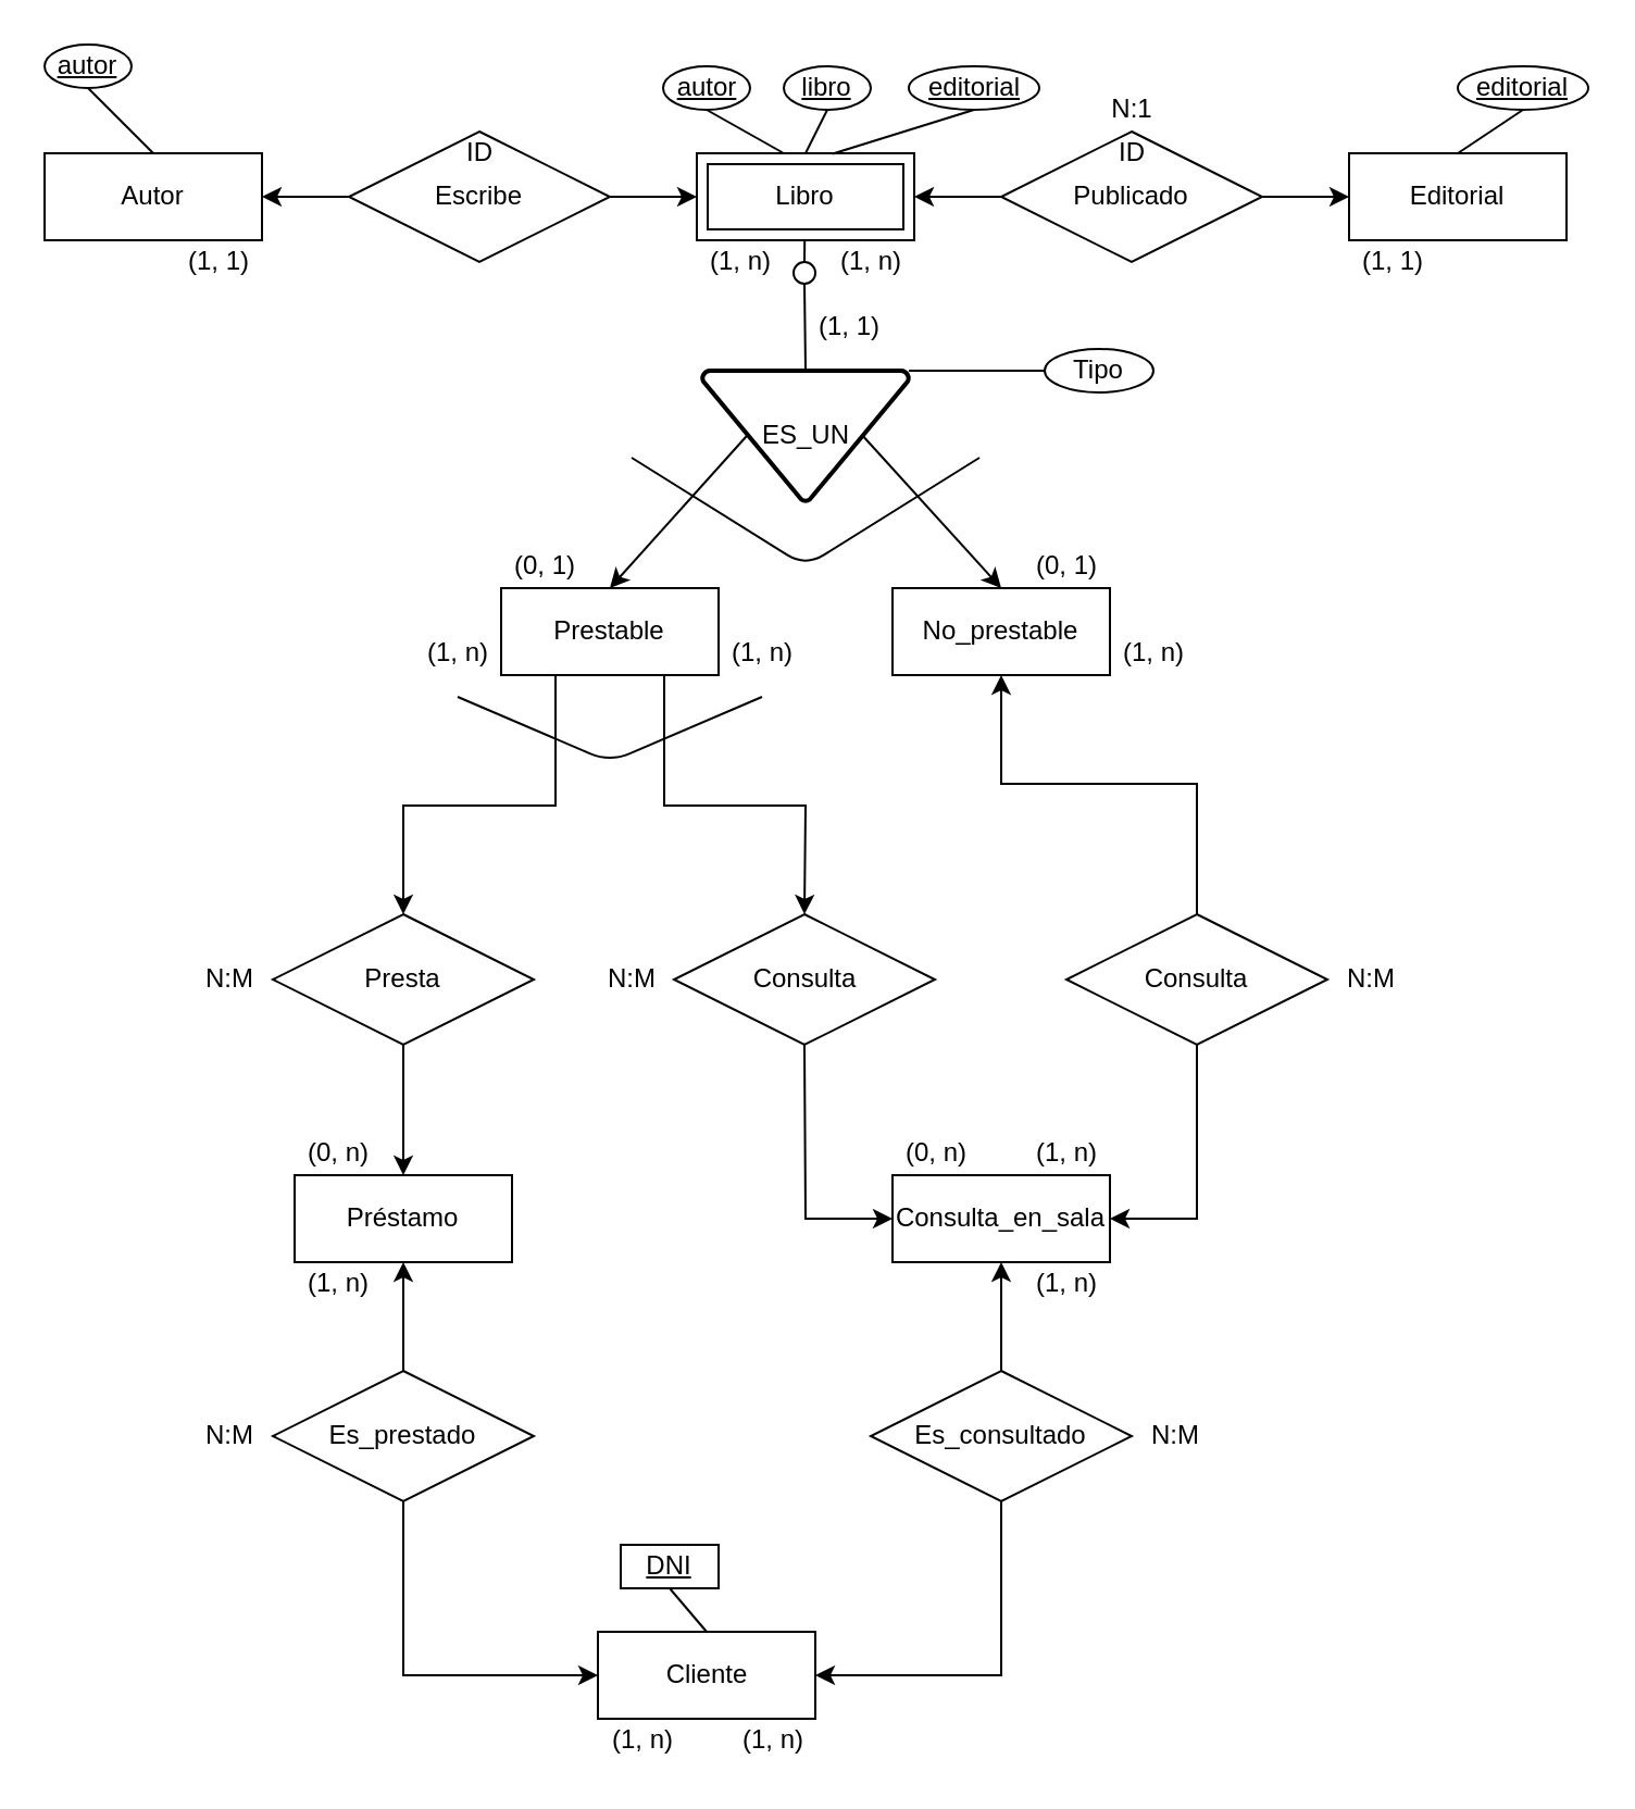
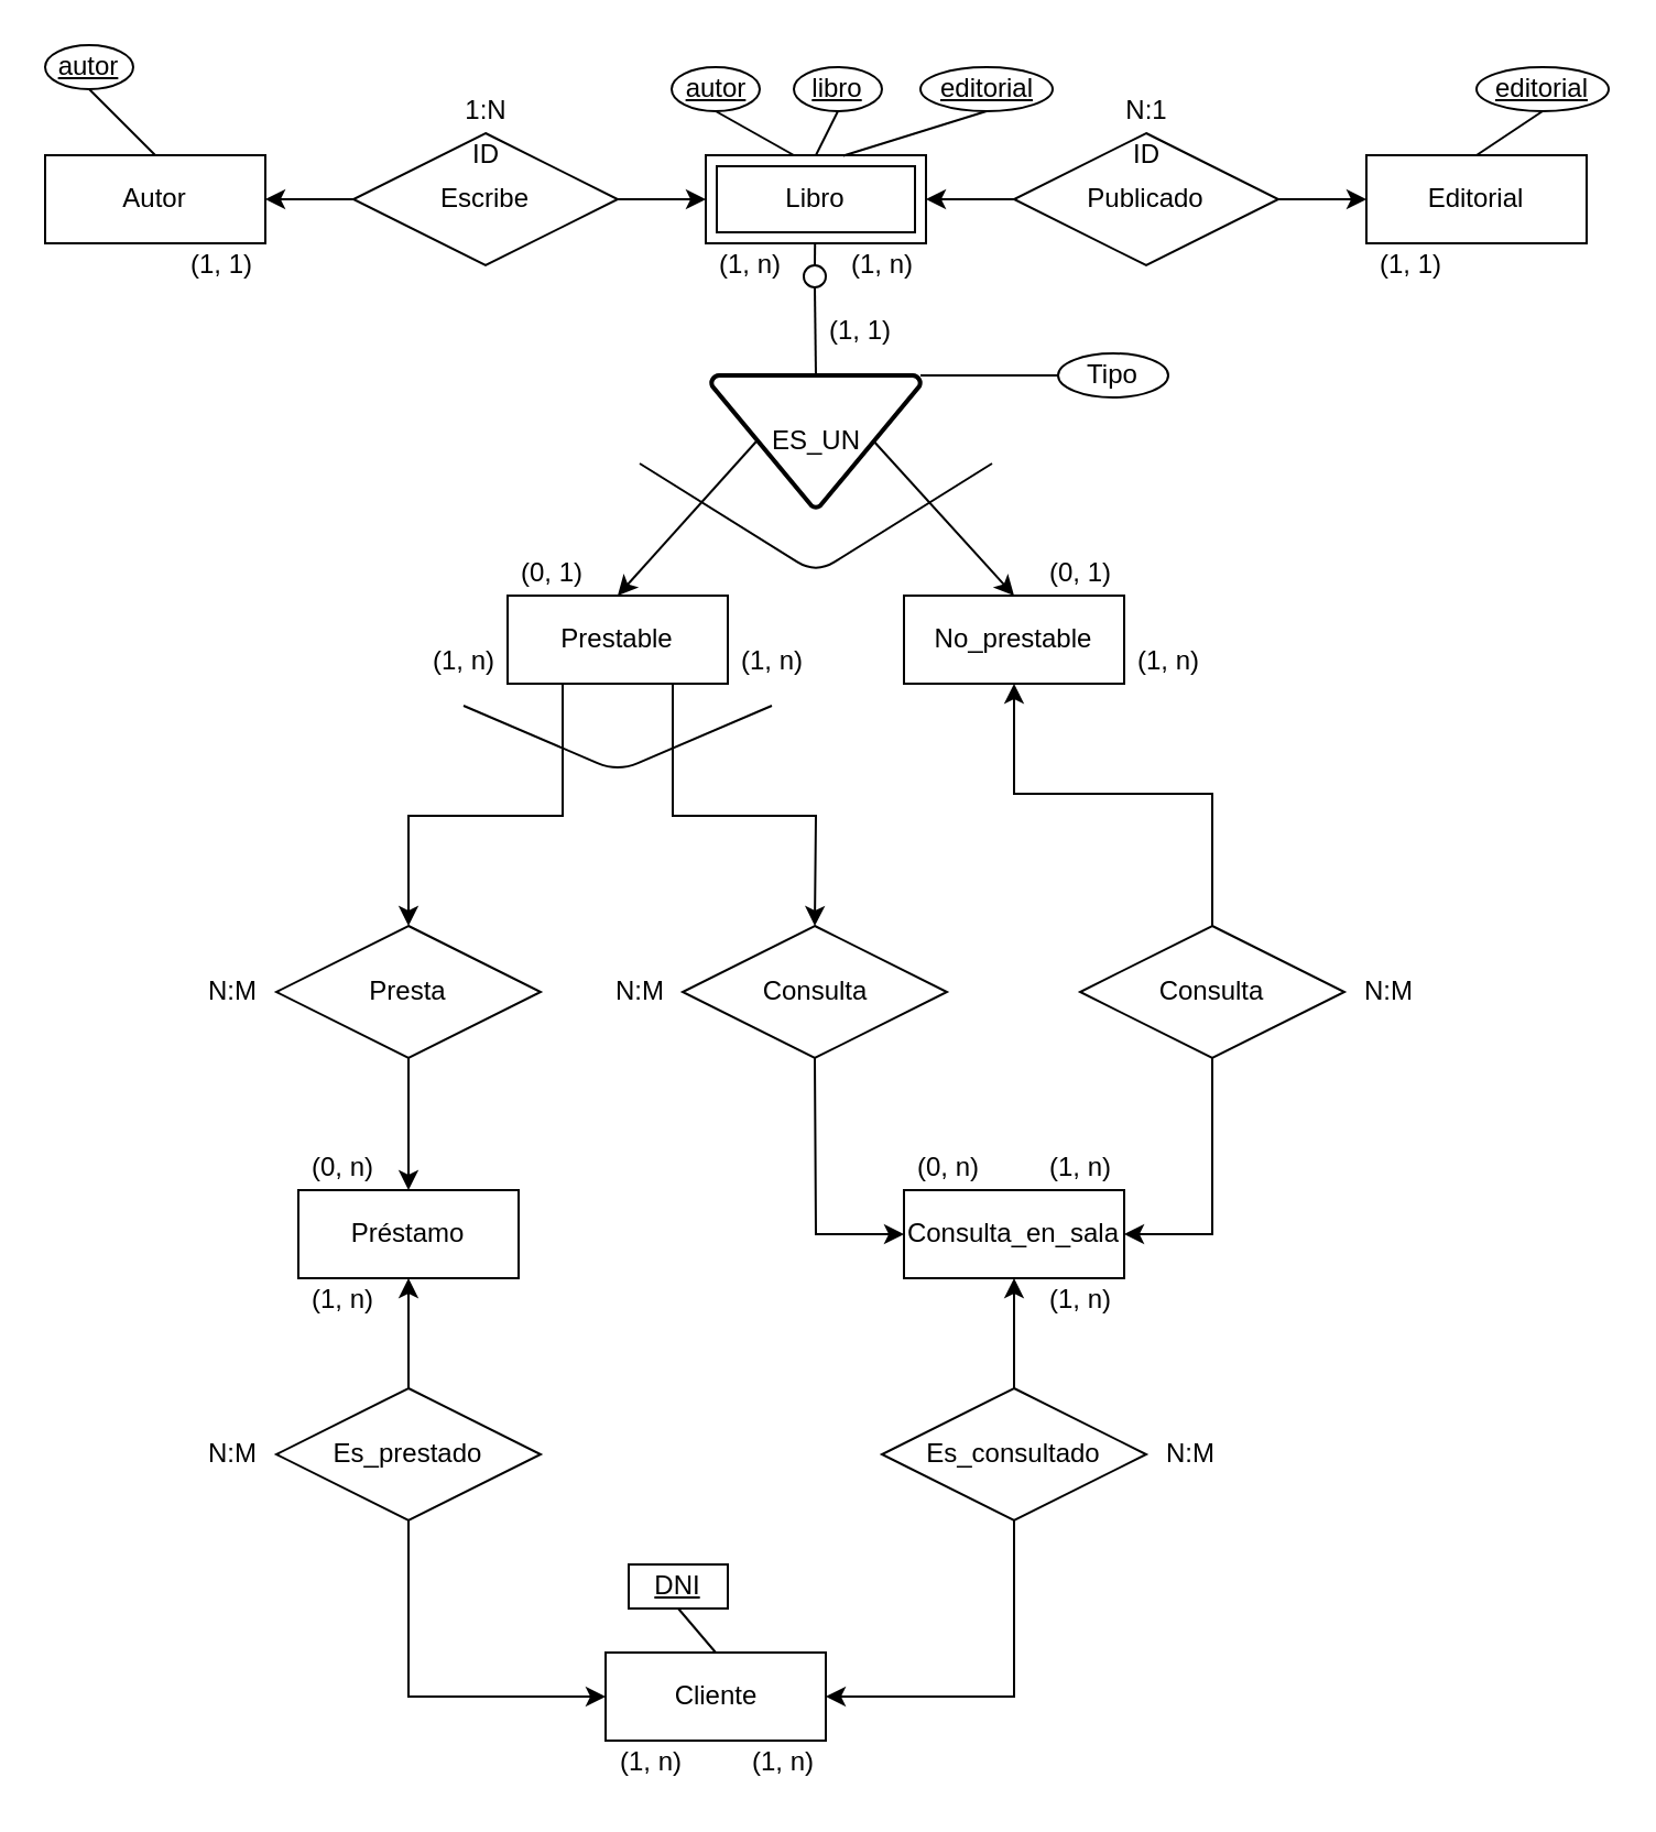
+ <mxCell id="43" value="1:N" style="text;html=1;align=center;verticalAlign=middle;resizable=0;points=[];autosize=1;strokeColor=none;fillColor=none;" parent="1" vertex="1"><mxGeometry x="205" y="40" width="30" height="20" as="geometry" /></mxCell>
